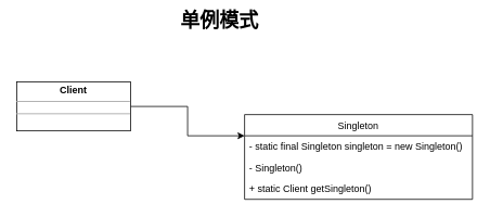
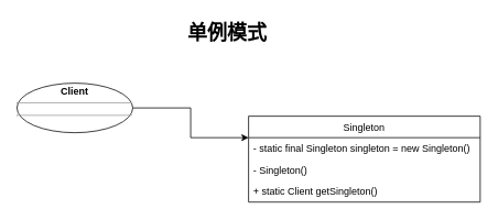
- <mxCell id="2" value="单例模式" style="text;strokeColor=none;fillColor=none;html=1;fontSize=24;fontStyle=1;verticalAlign=middle;align=center;" vertex="1" parent="1"><mxGeometry x="191" y="5" width="156" height="40" as="geometry" /></mxCell>
+ <mxCell id="2" value="单例模式" style="text;strokeColor=none;fillColor=none;html=1;fontSize=24;fontStyle=1;verticalAlign=middle;align=center;" vertex="1" parent="1"><mxGeometry x="196" y="20" width="156" height="40" as="geometry" /></mxCell>
- <mxCell id="8" value="&lt;p style=&quot;margin: 0px ; margin-top: 4px ; text-align: center&quot;&gt;&lt;b&gt;Client&lt;/b&gt;&lt;/p&gt;&lt;hr size=&quot;1&quot;&gt;&lt;div style=&quot;height: 2px&quot;&gt;&lt;/div&gt;&lt;hr size=&quot;1&quot;&gt;&lt;div style=&quot;height: 2px&quot;&gt;&lt;/div&gt;" style="verticalAlign=top;align=left;overflow=fill;fontSize=12;fontFamily=Helvetica;html=1;" vertex="1" parent="1"><mxGeometry x="20" y="100" width="140" height="60" as="geometry" /></mxCell>
+ <mxCell id="8" value="&lt;p style=&quot;margin: 0px ; margin-top: 4px ; text-align: center&quot;&gt;&lt;b&gt;Client&lt;/b&gt;&lt;/p&gt;&lt;hr size=&quot;1&quot;&gt;&lt;div style=&quot;height: 2px&quot;&gt;&lt;/div&gt;&lt;hr size=&quot;1&quot;&gt;&lt;div style=&quot;height: 2px&quot;&gt;&lt;/div&gt;" style="ellipse;verticalAlign=top;align=left;overflow=fill;fontSize=12;fontFamily=Helvetica;html=1;" vertex="1" parent="1"><mxGeometry x="20" y="100" width="140" height="60" as="geometry" /></mxCell>
